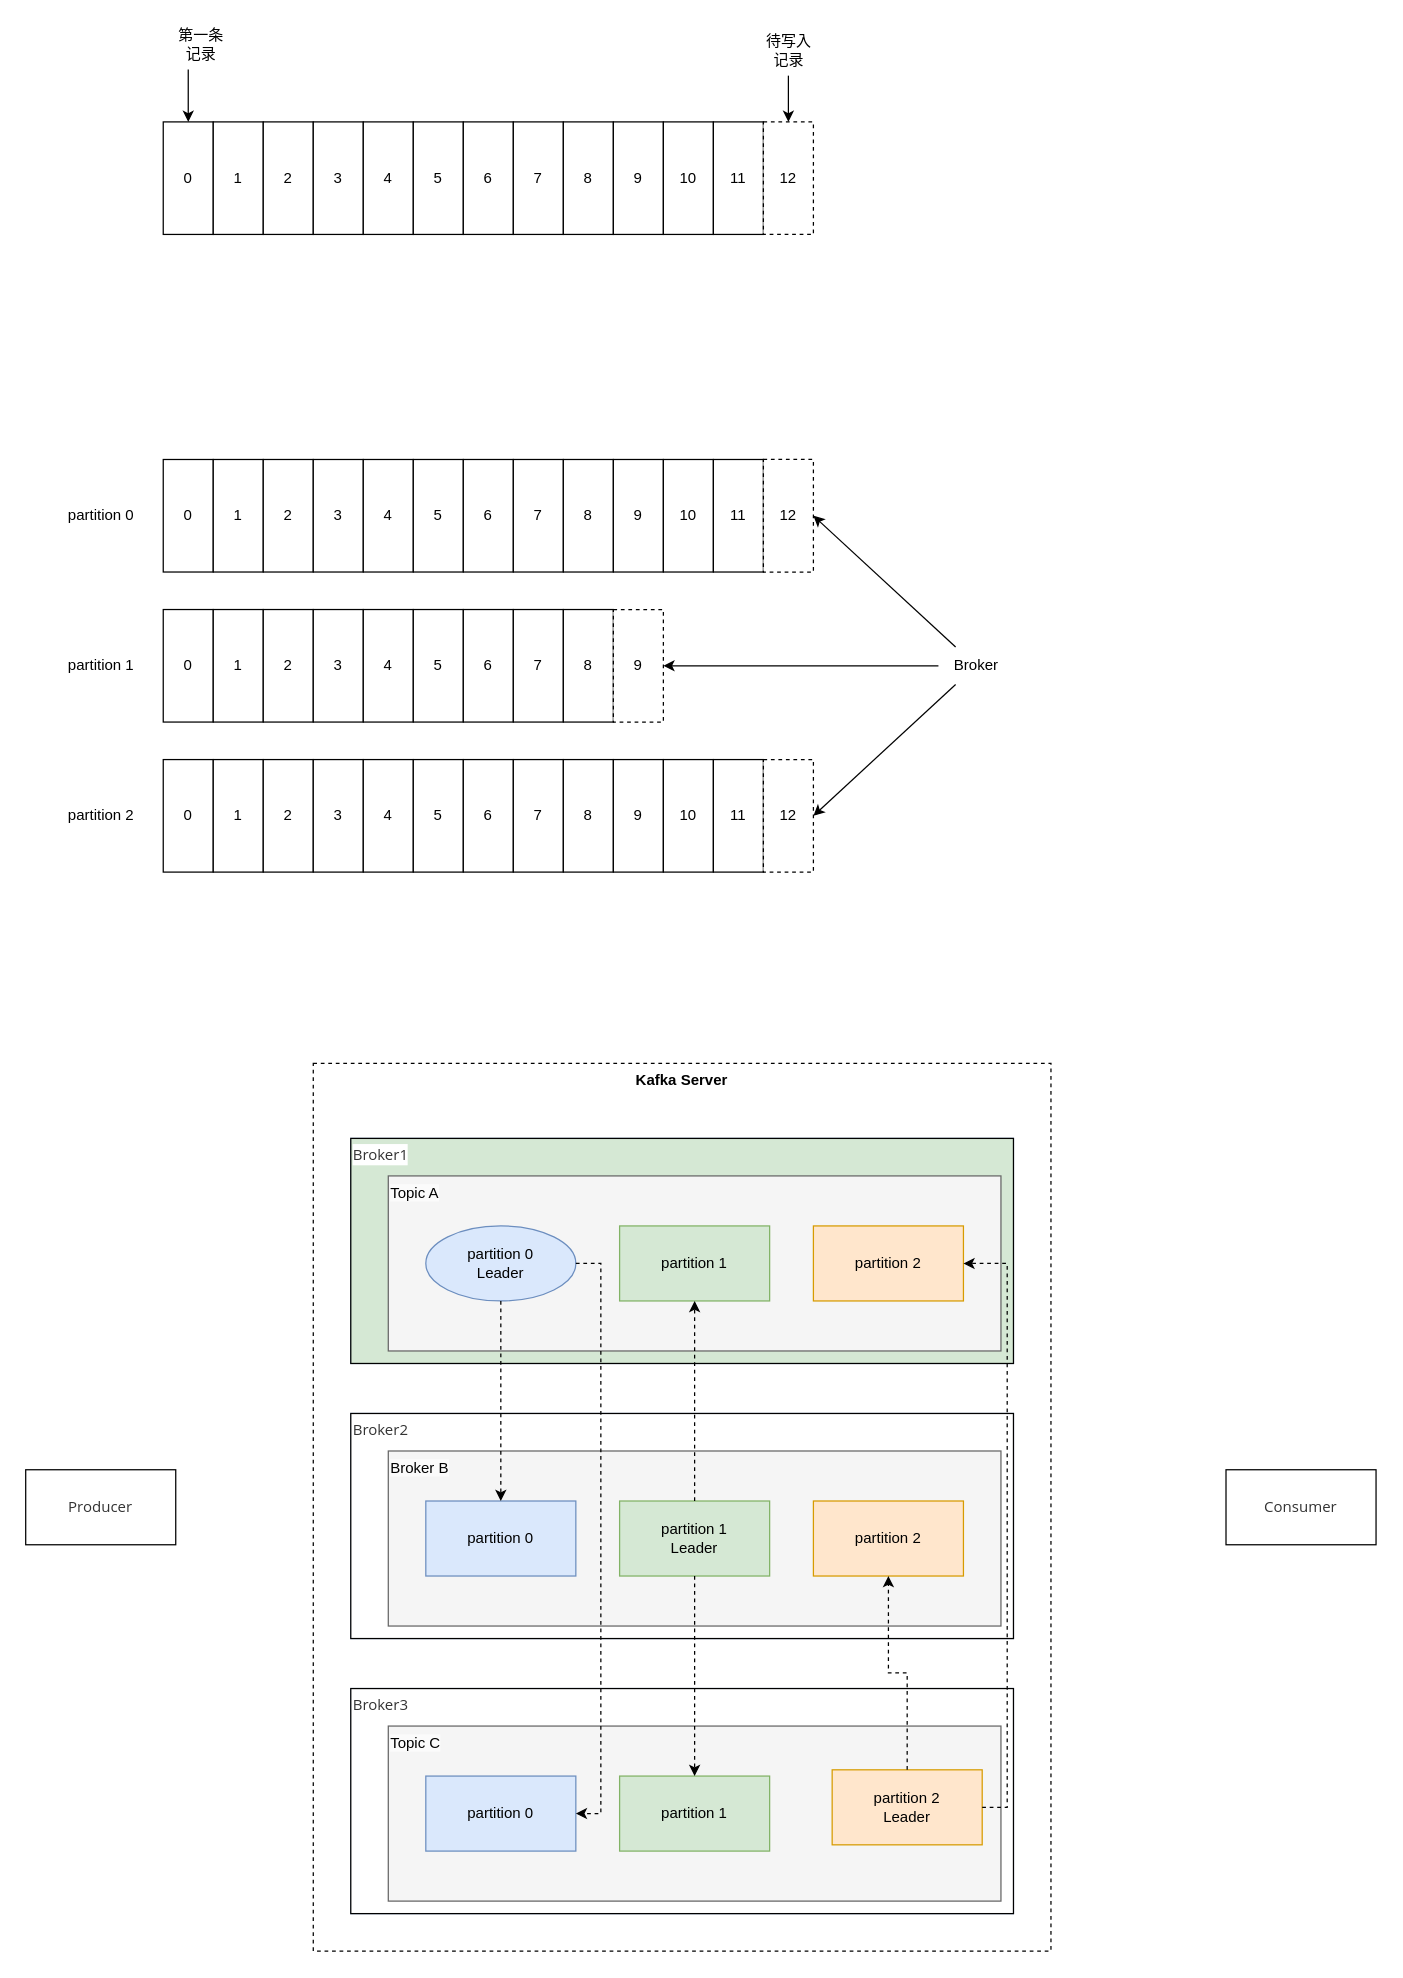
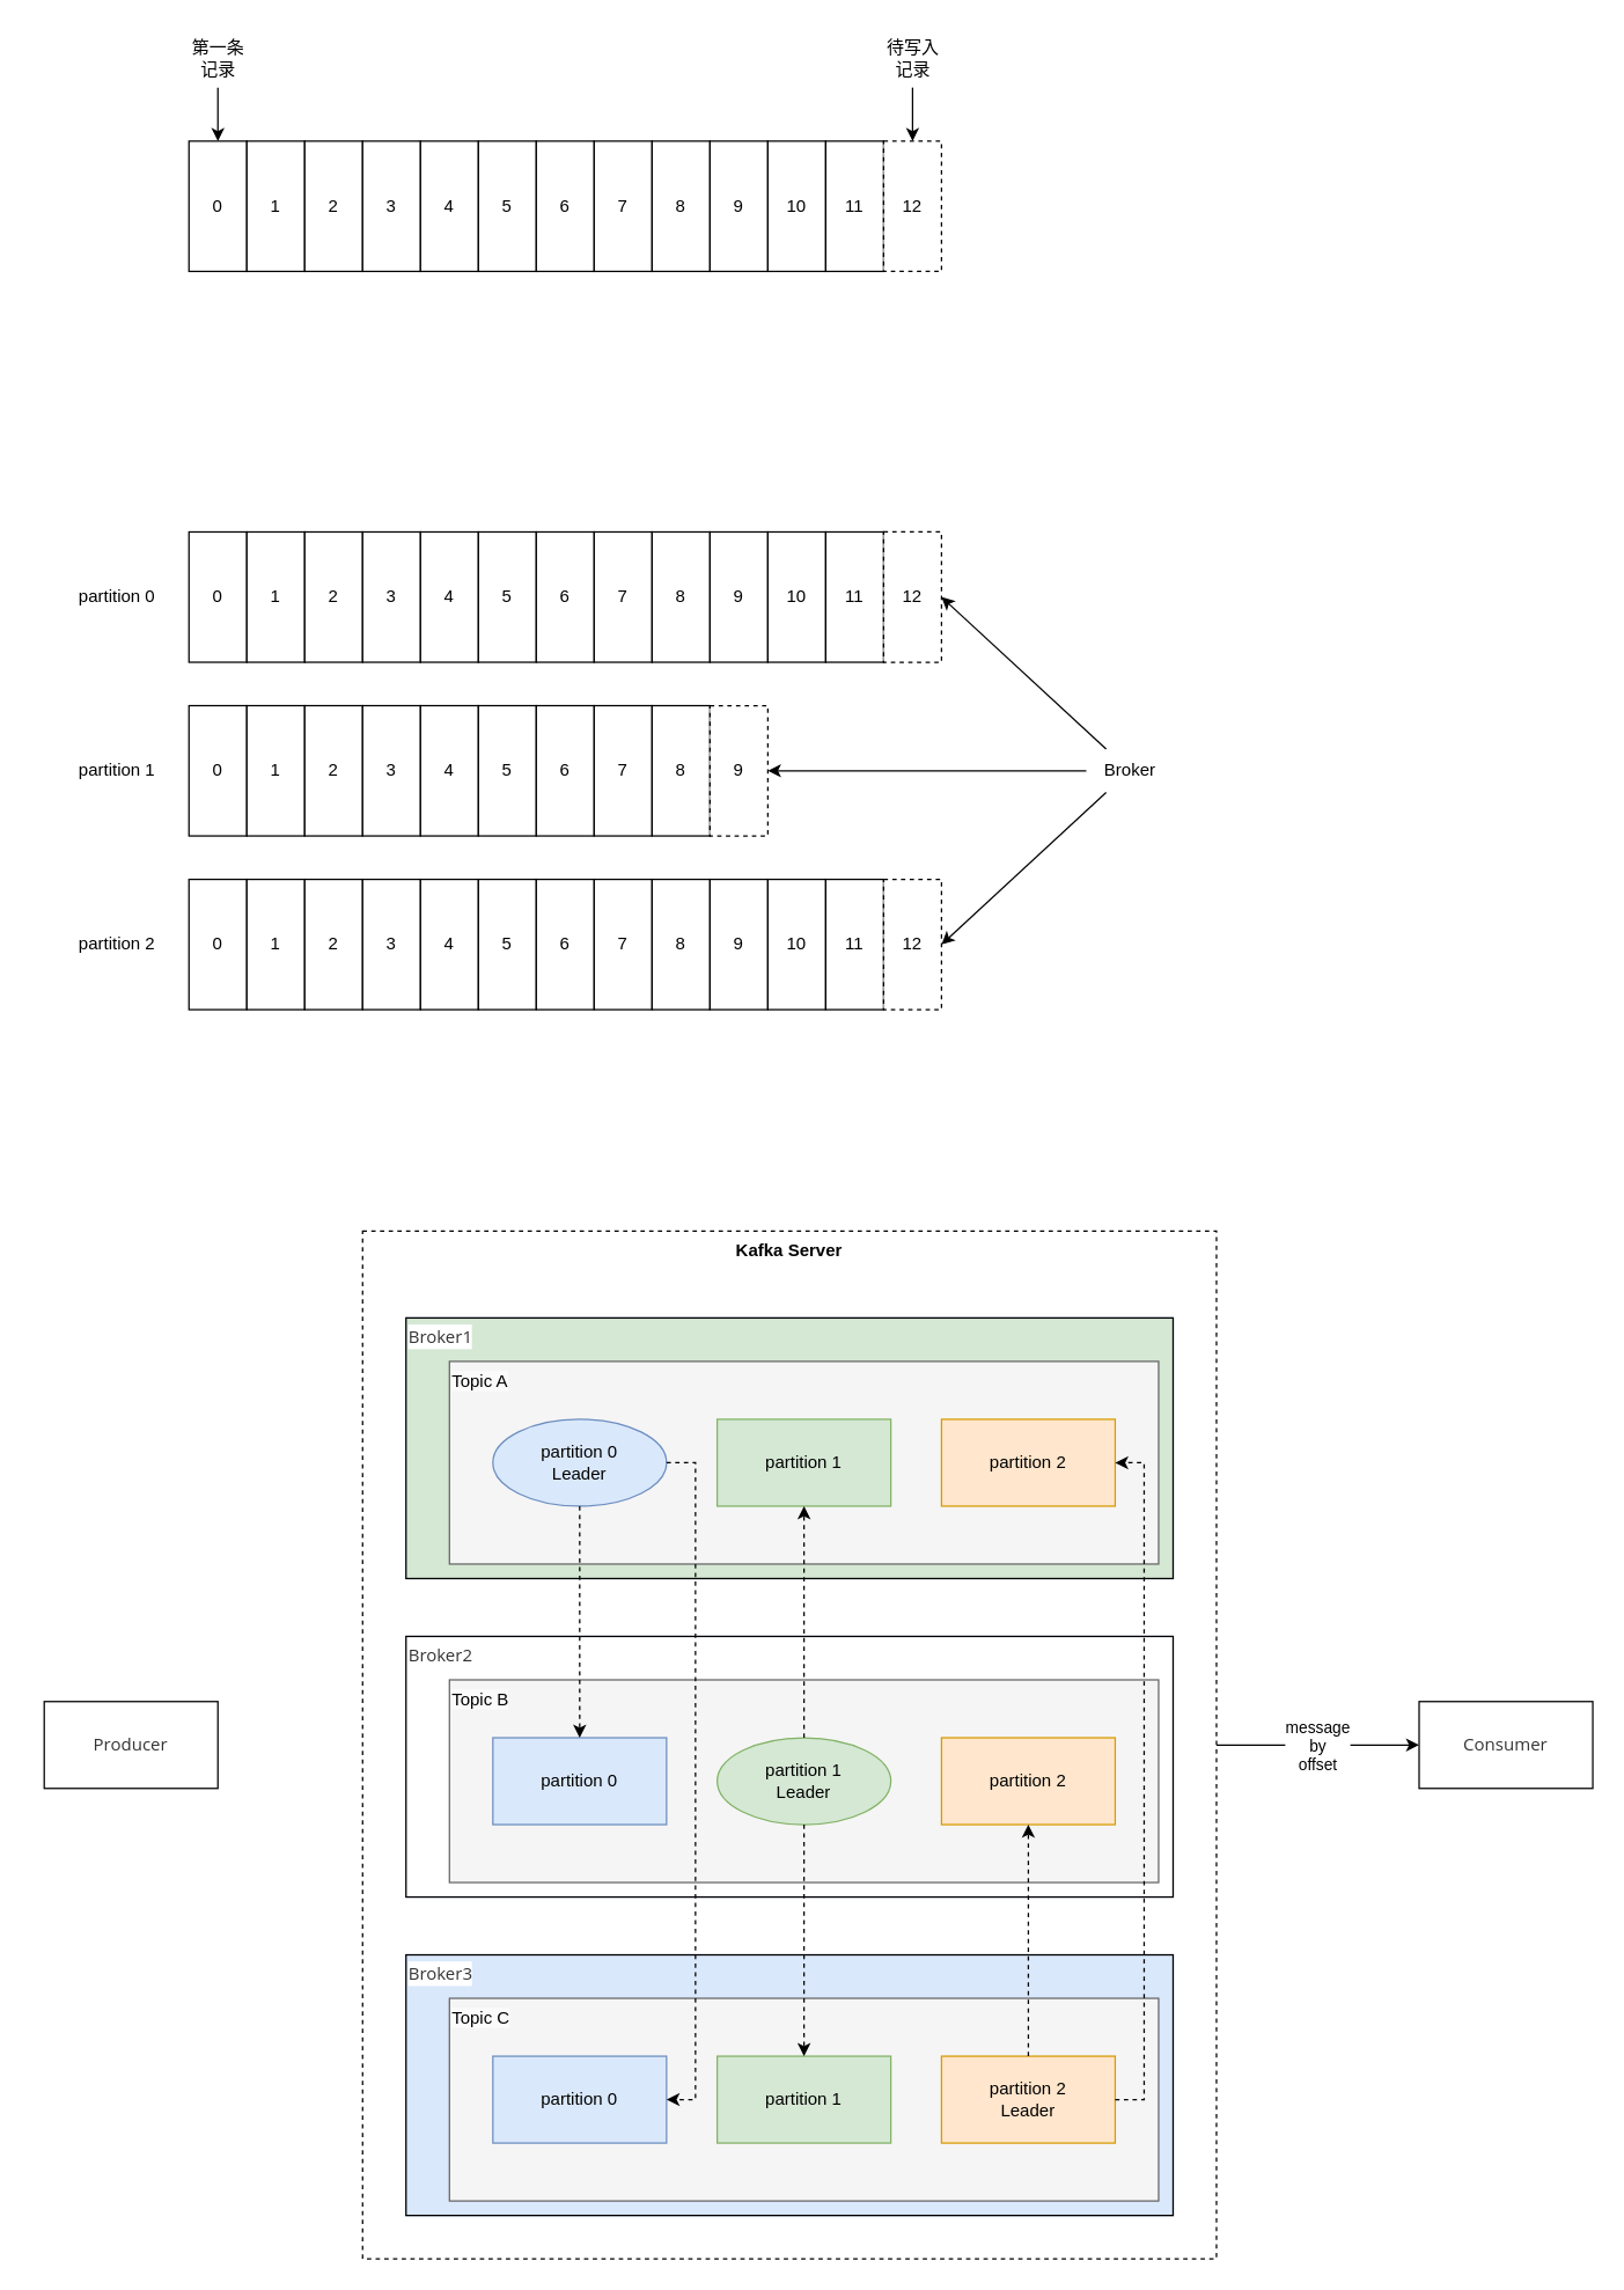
- <mxCell id="18" value="第一条&lt;br style=&quot;font-size: 12px;&quot;&gt;记录" style="text;html=1;align=center;verticalAlign=middle;resizable=0;points=[];autosize=1;strokeColor=none;fillColor=none;fontSize=12;" parent="1" vertex="1"><mxGeometry x="130" y="15" width="60" height="40" as="geometry" /></mxCell>
+ <mxCell id="18" value="第一条&lt;br style=&quot;font-size: 12px;&quot;&gt;记录" style="text;html=1;align=center;verticalAlign=middle;resizable=0;points=[];autosize=1;strokeColor=none;fillColor=none;fontSize=12;" parent="1" vertex="1"><mxGeometry x="120" y="20" width="60" height="40" as="geometry" /></mxCell>
- <mxCell id="75" value="&lt;span style=&quot;color: rgb(0, 0, 0); font-family: Helvetica; font-size: 12px; font-style: normal; font-variant-ligatures: normal; font-variant-caps: normal; font-weight: 400; letter-spacing: normal; orphans: 2; text-align: center; text-indent: 0px; text-transform: none; widows: 2; word-spacing: 0px; -webkit-text-stroke-width: 0px; background-color: rgb(251, 251, 251); text-decoration-thickness: initial; text-decoration-style: initial; text-decoration-color: initial; float: none; display: inline !important;&quot;&gt;Broker B&lt;/span&gt;" style="rounded=0;whiteSpace=wrap;html=1;verticalAlign=top;align=left;fontSize=12;fillColor=#f5f5f5;fontColor=#333333;strokeColor=#666666;" parent="73" vertex="1"><mxGeometry x="30" y="30" width="490" height="140" as="geometry" /></mxCell>
+ <mxCell id="75" value="&lt;span style=&quot;color: rgb(0, 0, 0); font-family: Helvetica; font-size: 12px; font-style: normal; font-variant-ligatures: normal; font-variant-caps: normal; font-weight: 400; letter-spacing: normal; orphans: 2; text-align: center; text-indent: 0px; text-transform: none; widows: 2; word-spacing: 0px; -webkit-text-stroke-width: 0px; background-color: rgb(251, 251, 251); text-decoration-thickness: initial; text-decoration-style: initial; text-decoration-color: initial; float: none; display: inline !important;&quot;&gt;Topic B&lt;/span&gt;" style="rounded=0;whiteSpace=wrap;html=1;verticalAlign=top;align=left;fontSize=12;fillColor=#f5f5f5;fontColor=#333333;strokeColor=#666666;" parent="73" vertex="1"><mxGeometry x="30" y="30" width="490" height="140" as="geometry" /></mxCell>
- <mxCell id="65" value="&lt;span style=&quot;box-sizing: border-box; --tw-border-spacing-x: 0; --tw-border-spacing-y: 0; --tw-translate-x: 0; --tw-translate-y: 0; --tw-rotate: 0; --tw-skew-x: 0; --tw-skew-y: 0; --tw-scale-x: 1; --tw-scale-y: 1; --tw-pan-x: ; --tw-pan-y: ; --tw-pinch-zoom: ; --tw-scroll-snap-strictness: proximity; --tw-ordinal: ; --tw-slashed-zero: ; --tw-numeric-figure: ; --tw-numeric-spacing: ; --tw-numeric-fraction: ; --tw-ring-inset: ; --tw-ring-offset-width: 0px; --tw-ring-offset-color: #fff; --tw-ring-color: rgb(59 130 246 / 0.5); --tw-ring-offset-shadow: 0 0 #0000; --tw-ring-shadow: 0 0 #0000; --tw-shadow: 0 0 #0000; --tw-shadow-colored: 0 0 #0000; --tw-blur: ; --tw-brightness: ; --tw-contrast: ; --tw-grayscale: ; --tw-hue-rotate: ; --tw-invert: ; --tw-saturate: ; --tw-sepia: ; --tw-drop-shadow: ; --tw-backdrop-blur: ; --tw-backdrop-brightness: ; --tw-backdrop-contrast: ; --tw-backdrop-grayscale: ; --tw-backdrop-hue-rotate: ; --tw-backdrop-invert: ; --tw-backdrop-opacity: ; --tw-backdrop-saturate: ; --tw-backdrop-sepia: ; color: rgb(51, 51, 51); font-family: &amp;quot;Open Sans&amp;quot;, &amp;quot;Clear Sans&amp;quot;, &amp;quot;Helvetica Neue&amp;quot;, Helvetica, Arial, &amp;quot;Segoe UI Emoji&amp;quot;, sans-serif; font-size: 12px; orphans: 4; text-align: left; background-color: rgb(255, 255, 255);&quot;&gt;Producer&lt;/span&gt;" style="rounded=0;whiteSpace=wrap;html=1;fontSize=12;" parent="1" vertex="1"><mxGeometry x="20" y="1175" width="120" height="60" as="geometry" /></mxCell>
+ <mxCell id="65" value="&lt;span style=&quot;box-sizing: border-box; --tw-border-spacing-x: 0; --tw-border-spacing-y: 0; --tw-translate-x: 0; --tw-translate-y: 0; --tw-rotate: 0; --tw-skew-x: 0; --tw-skew-y: 0; --tw-scale-x: 1; --tw-scale-y: 1; --tw-pan-x: ; --tw-pan-y: ; --tw-pinch-zoom: ; --tw-scroll-snap-strictness: proximity; --tw-ordinal: ; --tw-slashed-zero: ; --tw-numeric-figure: ; --tw-numeric-spacing: ; --tw-numeric-fraction: ; --tw-ring-inset: ; --tw-ring-offset-width: 0px; --tw-ring-offset-color: #fff; --tw-ring-color: rgb(59 130 246 / 0.5); --tw-ring-offset-shadow: 0 0 #0000; --tw-ring-shadow: 0 0 #0000; --tw-shadow: 0 0 #0000; --tw-shadow-colored: 0 0 #0000; --tw-blur: ; --tw-brightness: ; --tw-contrast: ; --tw-grayscale: ; --tw-hue-rotate: ; --tw-invert: ; --tw-saturate: ; --tw-sepia: ; --tw-drop-shadow: ; --tw-backdrop-blur: ; --tw-backdrop-brightness: ; --tw-backdrop-contrast: ; --tw-backdrop-grayscale: ; --tw-backdrop-hue-rotate: ; --tw-backdrop-invert: ; --tw-backdrop-opacity: ; --tw-backdrop-saturate: ; --tw-backdrop-sepia: ; color: rgb(51, 51, 51); font-family: &amp;quot;Open Sans&amp;quot;, &amp;quot;Clear Sans&amp;quot;, &amp;quot;Helvetica Neue&amp;quot;, Helvetica, Arial, &amp;quot;Segoe UI Emoji&amp;quot;, sans-serif; font-size: 12px; orphans: 4; text-align: left; background-color: rgb(255, 255, 255);&quot;&gt;Producer&lt;/span&gt;" style="rounded=0;whiteSpace=wrap;html=1;fontSize=12;" parent="1" vertex="1"><mxGeometry x="30" y="1175" width="120" height="60" as="geometry" /></mxCell>
+ <mxCell id="2" style="edgeStyle=orthogonalEdgeStyle;rounded=0;orthogonalLoop=1;jettySize=auto;html=1;entryX=0;entryY=0.5;entryDx=0;entryDy=0;" parent="1" source="4" target="66" edge="1"><mxGeometry relative="1" as="geometry"><Array as="points"><mxPoint x="910" y="1205" /><mxPoint x="910" y="1205" /></Array></mxGeometry></mxCell>
+ <mxCell id="3" value="message&lt;br&gt;by&lt;br&gt;offset" style="edgeLabel;html=1;align=center;verticalAlign=middle;resizable=0;points=[];" parent="2" vertex="1" connectable="0"><mxGeometry x="-0.015" relative="1" as="geometry"><mxPoint as="offset" /></mxGeometry></mxCell>
- <mxCell id="77" value="partition 1&lt;br&gt;Leader" style="rounded=0;whiteSpace=wrap;html=1;fontSize=12;fillColor=#d5e8d4;strokeColor=#82b366;" parent="73" vertex="1"><mxGeometry x="215" y="70" width="120" height="60" as="geometry" /></mxCell>
+ <mxCell id="77" value="partition 1&lt;br&gt;Leader" style="ellipse;whiteSpace=wrap;html=1;fontSize=12;fillColor=#d5e8d4;strokeColor=#82b366;" parent="73" vertex="1"><mxGeometry x="215" y="70" width="120" height="60" as="geometry" /></mxCell>
- <mxCell id="80" value="&lt;div style=&quot;orphans: 4; font-size: 12px;&quot;&gt;&lt;font style=&quot;font-size: 12px;&quot; color=&quot;#333333&quot; face=&quot;Open Sans, Clear Sans, Helvetica Neue, Helvetica, Arial, Segoe UI Emoji, sans-serif&quot;&gt;&lt;span style=&quot;font-size: 12px; background-color: rgb(255, 255, 255);&quot;&gt;Broker3&lt;/span&gt;&lt;/font&gt;&lt;/div&gt;" style="rounded=0;whiteSpace=wrap;html=1;verticalAlign=top;align=left;fontSize=12;" parent="79" vertex="1"><mxGeometry width="530" height="180" as="geometry" /></mxCell>
+ <mxCell id="80" value="&lt;div style=&quot;orphans: 4; font-size: 12px;&quot;&gt;&lt;font style=&quot;font-size: 12px;&quot; color=&quot;#333333&quot; face=&quot;Open Sans, Clear Sans, Helvetica Neue, Helvetica, Arial, Segoe UI Emoji, sans-serif&quot;&gt;&lt;span style=&quot;font-size: 12px; background-color: rgb(255, 255, 255);&quot;&gt;Broker3&lt;/span&gt;&lt;/font&gt;&lt;/div&gt;" style="rounded=0;whiteSpace=wrap;html=1;verticalAlign=top;align=left;fontSize=12;fillColor=#dae8fc;" parent="79" vertex="1"><mxGeometry width="530" height="180" as="geometry" /></mxCell>
- <mxCell id="84" value="partition 2&lt;br&gt;Leader" style="rounded=0;whiteSpace=wrap;html=1;fontSize=12;fillColor=#ffe6cc;strokeColor=#d79b00;" parent="79" vertex="1"><mxGeometry x="385" y="65" width="120" height="60" as="geometry" /></mxCell>
+ <mxCell id="84" value="partition 2&lt;br&gt;Leader" style="rounded=0;whiteSpace=wrap;html=1;fontSize=12;fillColor=#ffe6cc;strokeColor=#d79b00;" parent="79" vertex="1"><mxGeometry x="370" y="70" width="120" height="60" as="geometry" /></mxCell>
